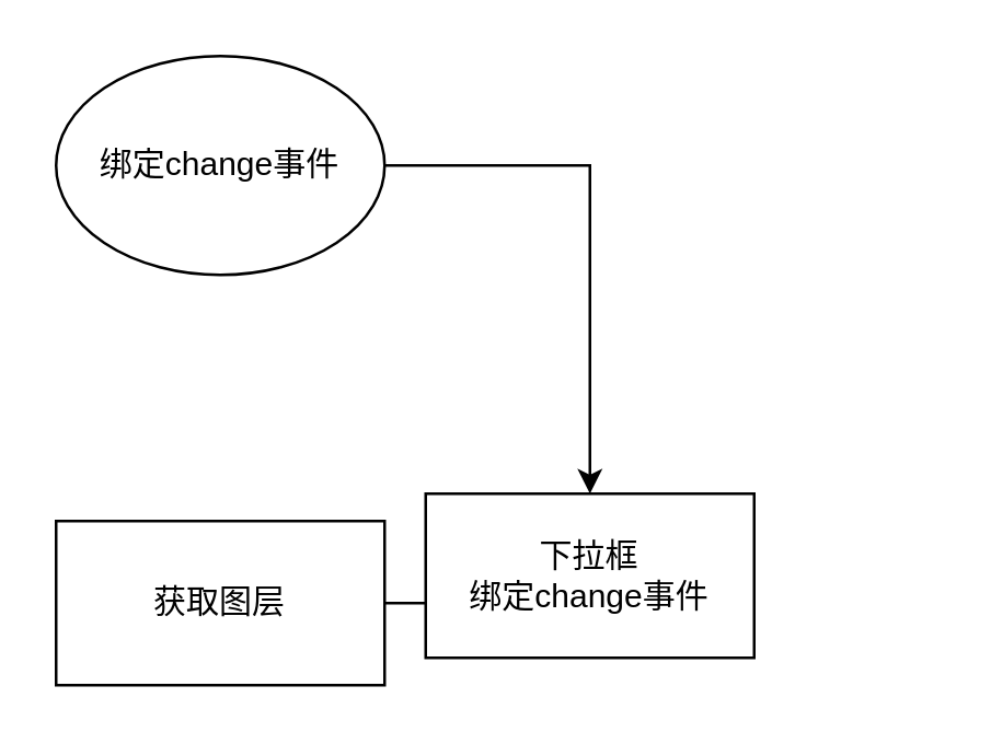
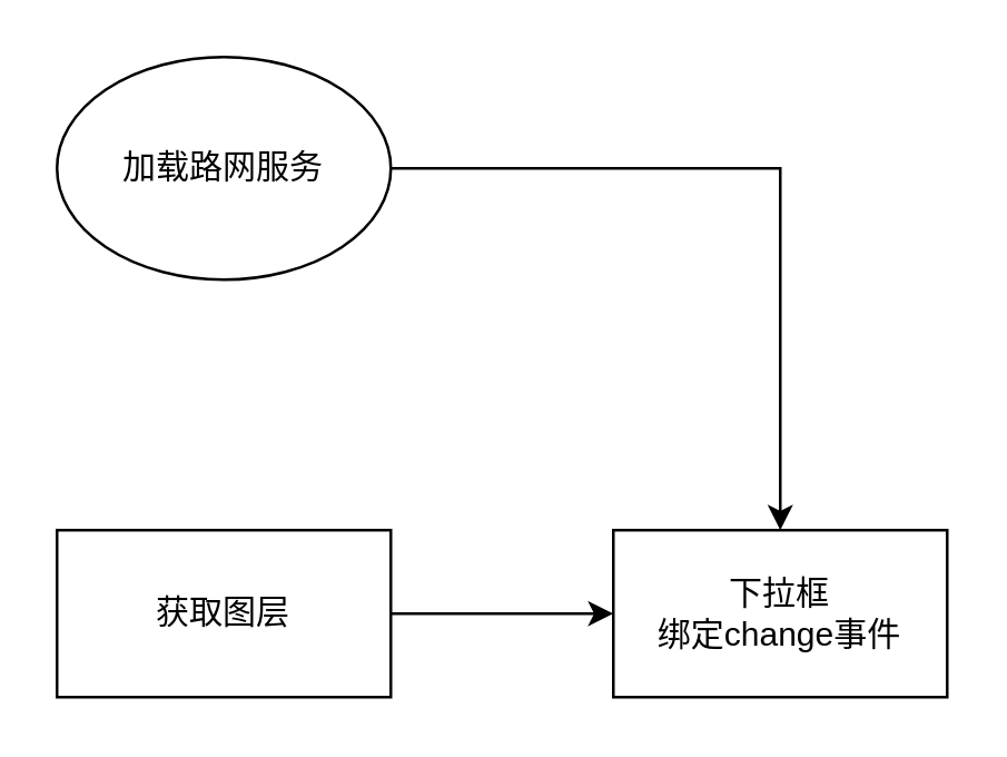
- <mxCell id="3" value="绑定change事件" style="ellipse;whiteSpace=wrap;html=1;" vertex="1" parent="1"><mxGeometry x="20" y="20" width="120" height="80" as="geometry" /></mxCell>
+ <mxCell id="3" value="加载路网服务" style="ellipse;whiteSpace=wrap;html=1;" vertex="1" parent="1"><mxGeometry x="20" y="20" width="120" height="80" as="geometry" /></mxCell>
- <mxCell id="6" value="下拉框&lt;br&gt;绑定change事件" style="whiteSpace=wrap;html=1;" vertex="1" parent="1"><mxGeometry x="155" y="180" width="120" height="60" as="geometry" /></mxCell>
+ <mxCell id="6" value="下拉框&lt;br&gt;绑定change事件" style="whiteSpace=wrap;html=1;" vertex="1" parent="1"><mxGeometry x="220" y="190" width="120" height="60" as="geometry" /></mxCell>
